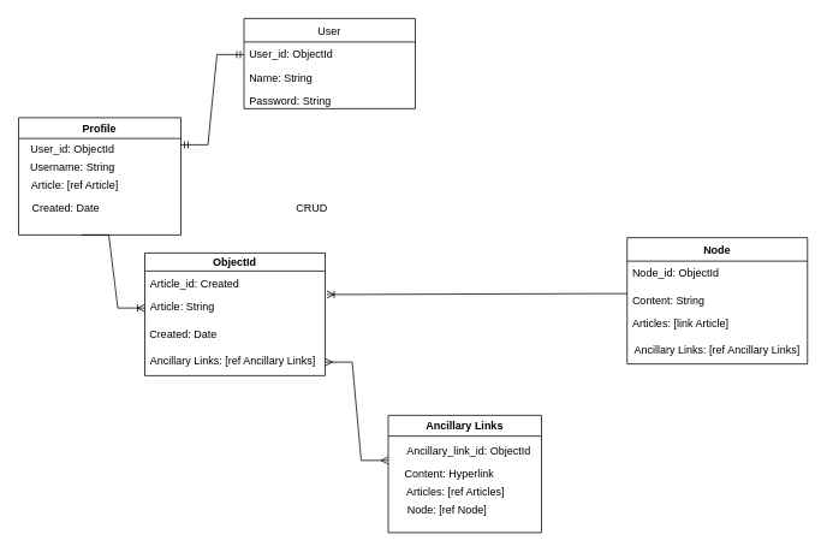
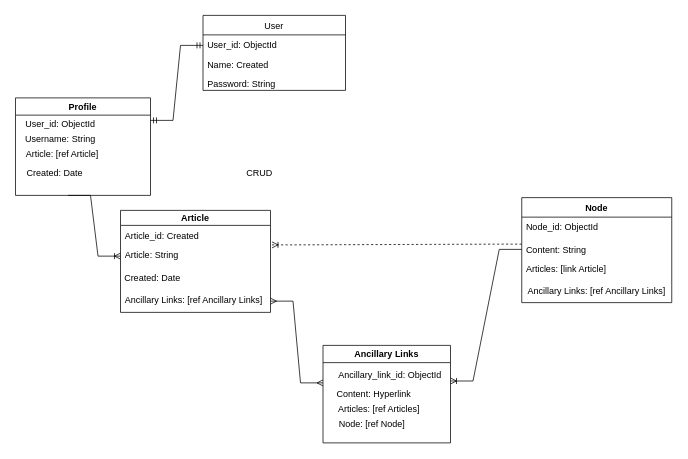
- <mxCell id="4" value="Name: String&#10;&#10;" style="text;strokeColor=none;fillColor=none;align=left;verticalAlign=top;spacingLeft=4;spacingRight=4;overflow=hidden;rotatable=0;points=[[0,0.5],[1,0.5]];portConstraint=eastwest;" parent="2" vertex="1"><mxGeometry y="52" width="190" height="26" as="geometry" /></mxCell>
+ <mxCell id="4" value="Name: Created&#10;&#10;" style="text;strokeColor=none;fillColor=none;align=left;verticalAlign=top;spacingLeft=4;spacingRight=4;overflow=hidden;rotatable=0;points=[[0,0.5],[1,0.5]];portConstraint=eastwest;" parent="2" vertex="1"><mxGeometry y="52" width="190" height="26" as="geometry" /></mxCell>
- <mxCell id="6" value="ObjectId" style="swimlane;fontStyle=1;childLayout=stackLayout;horizontal=1;startSize=20;fillColor=none;horizontalStack=0;resizeParent=1;resizeParentMax=0;resizeLast=0;collapsible=1;marginBottom=0;" parent="1" vertex="1"><mxGeometry x="160" y="280" width="200" height="136" as="geometry" /></mxCell>
+ <mxCell id="6" value="Article" style="swimlane;fontStyle=1;childLayout=stackLayout;horizontal=1;startSize=20;fillColor=none;horizontalStack=0;resizeParent=1;resizeParentMax=0;resizeLast=0;collapsible=1;marginBottom=0;" parent="1" vertex="1"><mxGeometry x="160" y="280" width="200" height="136" as="geometry" /></mxCell>
- <mxCell id="29" value="" style="edgeStyle=entityRelationEdgeStyle;fontSize=12;html=1;endArrow=ERoneToMany;rounded=0;entryX=1.01;entryY=0;entryDx=0;entryDy=0;entryPerimeter=0;exitX=0;exitY=0.231;exitDx=0;exitDy=0;exitPerimeter=0;" edge="1" parent="1" source="13" target="8"><mxGeometry width="100" height="100" relative="1" as="geometry"><mxPoint x="540" y="200" as="sourcePoint" /><mxPoint x="640" y="329" as="targetPoint" /></mxGeometry></mxCell>
+ <mxCell id="29" value="" style="edgeStyle=entityRelationEdgeStyle;fontSize=12;html=1;endArrow=ERoneToMany;rounded=0;entryX=1.01;entryY=0;entryDx=0;entryDy=0;entryPerimeter=0;exitX=0;exitY=0.231;exitDx=0;exitDy=0;exitPerimeter=0;dashed=1;" edge="1" parent="1" source="13" target="8"><mxGeometry width="100" height="100" relative="1" as="geometry"><mxPoint x="540" y="200" as="sourcePoint" /><mxPoint x="640" y="329" as="targetPoint" /></mxGeometry></mxCell>
+ <mxCell id="31" value="" style="edgeStyle=entityRelationEdgeStyle;fontSize=12;html=1;endArrow=ERoneToMany;rounded=0;exitX=0;exitY=0.5;exitDx=0;exitDy=0;entryX=1;entryY=0.75;entryDx=0;entryDy=0;" edge="1" parent="1" source="13" target="25"><mxGeometry width="100" height="100" relative="1" as="geometry"><mxPoint x="640" y="336" as="sourcePoint" /><mxPoint x="660" y="560" as="targetPoint" /></mxGeometry></mxCell>
